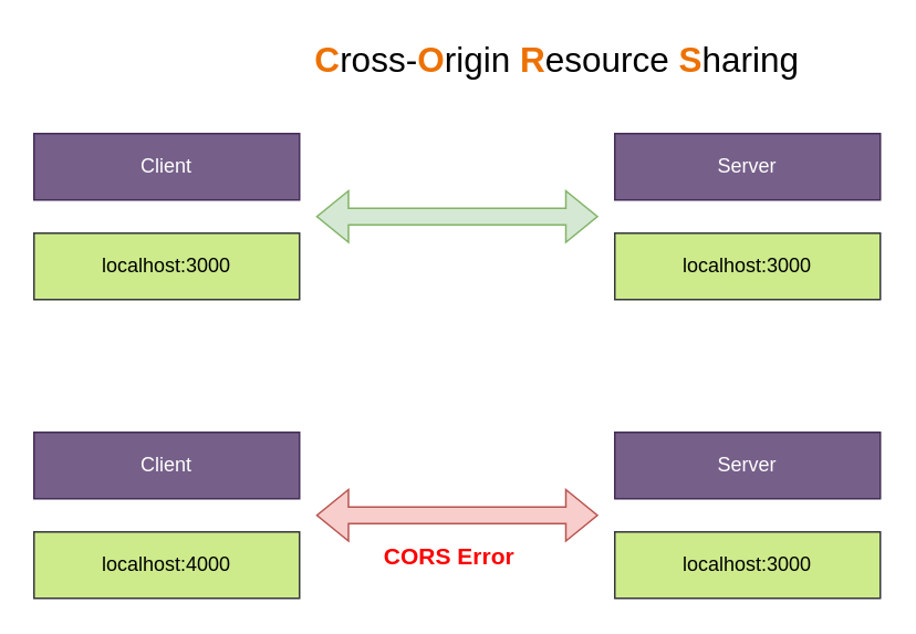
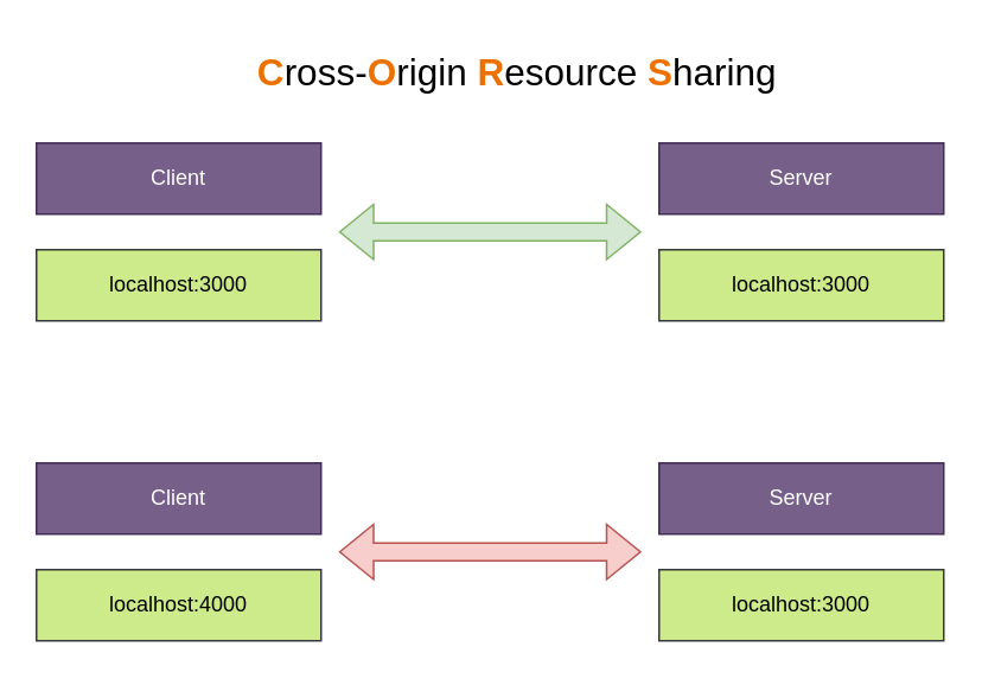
- <mxCell id="13" value="&lt;b style=&quot;font-size: 21px;&quot;&gt;&lt;font color=&quot;#ed7100&quot; style=&quot;font-size: 21px;&quot;&gt;C&lt;/font&gt;&lt;/b&gt;ross-&lt;font color=&quot;#ed7100&quot; style=&quot;font-size: 21px;&quot;&gt;&lt;b style=&quot;font-size: 21px;&quot;&gt;O&lt;/b&gt;&lt;/font&gt;rigin &lt;font color=&quot;#ed7100&quot; style=&quot;font-size: 21px;&quot;&gt;&lt;b style=&quot;font-size: 21px;&quot;&gt;R&lt;/b&gt;&lt;/font&gt;esource &lt;font color=&quot;#ed7100&quot; style=&quot;font-size: 21px;&quot;&gt;&lt;b style=&quot;font-size: 21px;&quot;&gt;S&lt;/b&gt;&lt;/font&gt;haring" style="text;html=1;align=center;verticalAlign=middle;resizable=0;points=[];autosize=1;strokeColor=none;fillColor=none;fontSize=21;" vertex="1" parent="1"><mxGeometry x="175" y="15" width="320" height="40" as="geometry" /></mxCell>
+ <mxCell id="13" value="&lt;b style=&quot;font-size: 21px;&quot;&gt;&lt;font color=&quot;#ed7100&quot; style=&quot;font-size: 21px;&quot;&gt;C&lt;/font&gt;&lt;/b&gt;ross-&lt;font color=&quot;#ed7100&quot; style=&quot;font-size: 21px;&quot;&gt;&lt;b style=&quot;font-size: 21px;&quot;&gt;O&lt;/b&gt;&lt;/font&gt;rigin &lt;font color=&quot;#ed7100&quot; style=&quot;font-size: 21px;&quot;&gt;&lt;b style=&quot;font-size: 21px;&quot;&gt;R&lt;/b&gt;&lt;/font&gt;esource &lt;font color=&quot;#ed7100&quot; style=&quot;font-size: 21px;&quot;&gt;&lt;b style=&quot;font-size: 21px;&quot;&gt;S&lt;/b&gt;&lt;/font&gt;haring" style="text;html=1;align=center;verticalAlign=middle;resizable=0;points=[];autosize=1;strokeColor=none;fillColor=none;fontSize=21;" vertex="1" parent="1"><mxGeometry x="130" y="20" width="320" height="40" as="geometry" /></mxCell>
- <mxCell id="12" value="CORS Error" style="text;html=1;align=center;verticalAlign=middle;resizable=0;points=[];autosize=1;strokeColor=none;fillColor=none;fontStyle=1;fontColor=#FF0000;fontSize=14;" vertex="1" parent="1"><mxGeometry x="220" y="320" width="100" height="30" as="geometry" /></mxCell>
